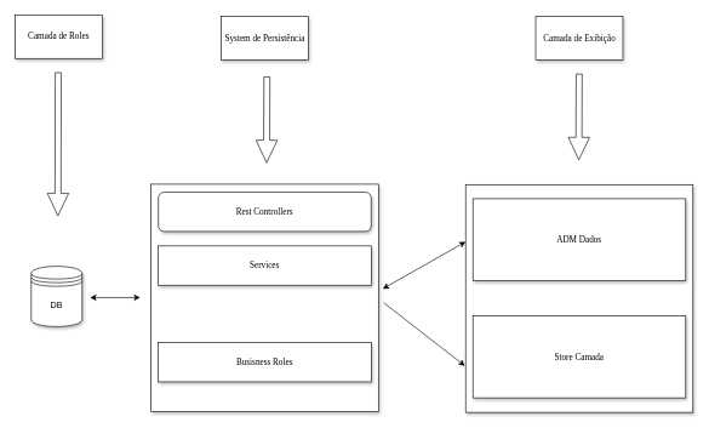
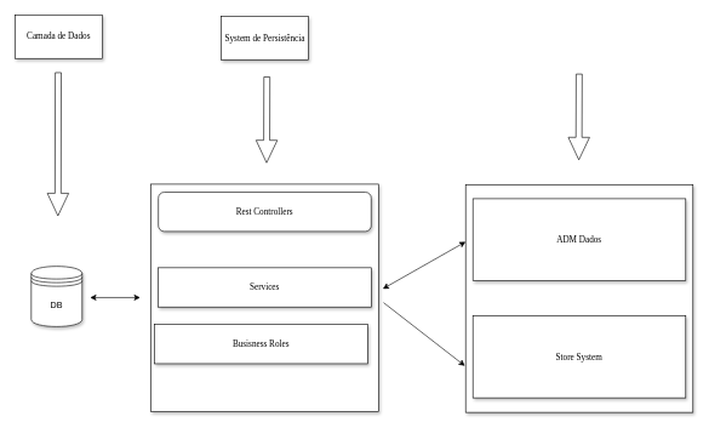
- <mxCell id="13" value="Camada de Roles" style="rounded=0;whiteSpace=wrap;html=1;shadow=1;fontFamily=Verdana;fillColor=#ffffff;gradientColor=#ffffff;" vertex="1" parent="1"><mxGeometry x="20" y="20" width="120" height="60" as="geometry" /></mxCell>
+ <mxCell id="13" value="Camada de Dados" style="rounded=0;whiteSpace=wrap;html=1;shadow=1;fontFamily=Verdana;fillColor=#ffffff;gradientColor=#ffffff;" vertex="1" parent="1"><mxGeometry x="20" y="20" width="120" height="60" as="geometry" /></mxCell>
- <mxCell id="15" value="Camada de Exibição" style="rounded=0;whiteSpace=wrap;html=1;shadow=1;fontFamily=Verdana;fillColor=#ffffff;gradientColor=#ffffff;" vertex="1" parent="1"><mxGeometry x="736.5" y="22" width="120" height="60" as="geometry" /></mxCell>
- <mxCell id="6" value="Services" style="rounded=0;whiteSpace=wrap;html=1;shadow=1;fontFamily=Verdana;fillColor=#ffffff;gradientColor=#ffffff;" vertex="1" parent="1"><mxGeometry x="217" y="338" width="293" height="54" as="geometry" /></mxCell>
+ <mxCell id="6" value="Services" style="rounded=0;whiteSpace=wrap;html=1;shadow=1;fontFamily=Verdana;fillColor=#ffffff;gradientColor=#ffffff;" vertex="1" parent="1"><mxGeometry x="217" y="368" width="293" height="54" as="geometry" /></mxCell>
- <mxCell id="10" value="Store Camada" style="rounded=0;whiteSpace=wrap;html=1;shadow=1;fontFamily=Verdana;fillColor=#ffffff;gradientColor=#ffffff;" vertex="1" parent="1"><mxGeometry x="650" y="434" width="293" height="113" as="geometry" /></mxCell>
+ <mxCell id="10" value="Store System" style="rounded=0;whiteSpace=wrap;html=1;shadow=1;fontFamily=Verdana;fillColor=#ffffff;gradientColor=#ffffff;" vertex="1" parent="1"><mxGeometry x="650" y="434" width="293" height="113" as="geometry" /></mxCell>
- <mxCell id="7" value="Busisness Roles" style="rounded=0;whiteSpace=wrap;html=1;shadow=1;fontFamily=Verdana;fillColor=#ffffff;gradientColor=#ffffff;" vertex="1" parent="1"><mxGeometry x="217" y="471" width="293" height="54" as="geometry" /></mxCell>
+ <mxCell id="7" value="Busisness Roles" style="rounded=0;whiteSpace=wrap;html=1;shadow=1;fontFamily=Verdana;fillColor=#ffffff;gradientColor=#ffffff;" vertex="1" parent="1"><mxGeometry x="212" y="446" width="293" height="54" as="geometry" /></mxCell>
